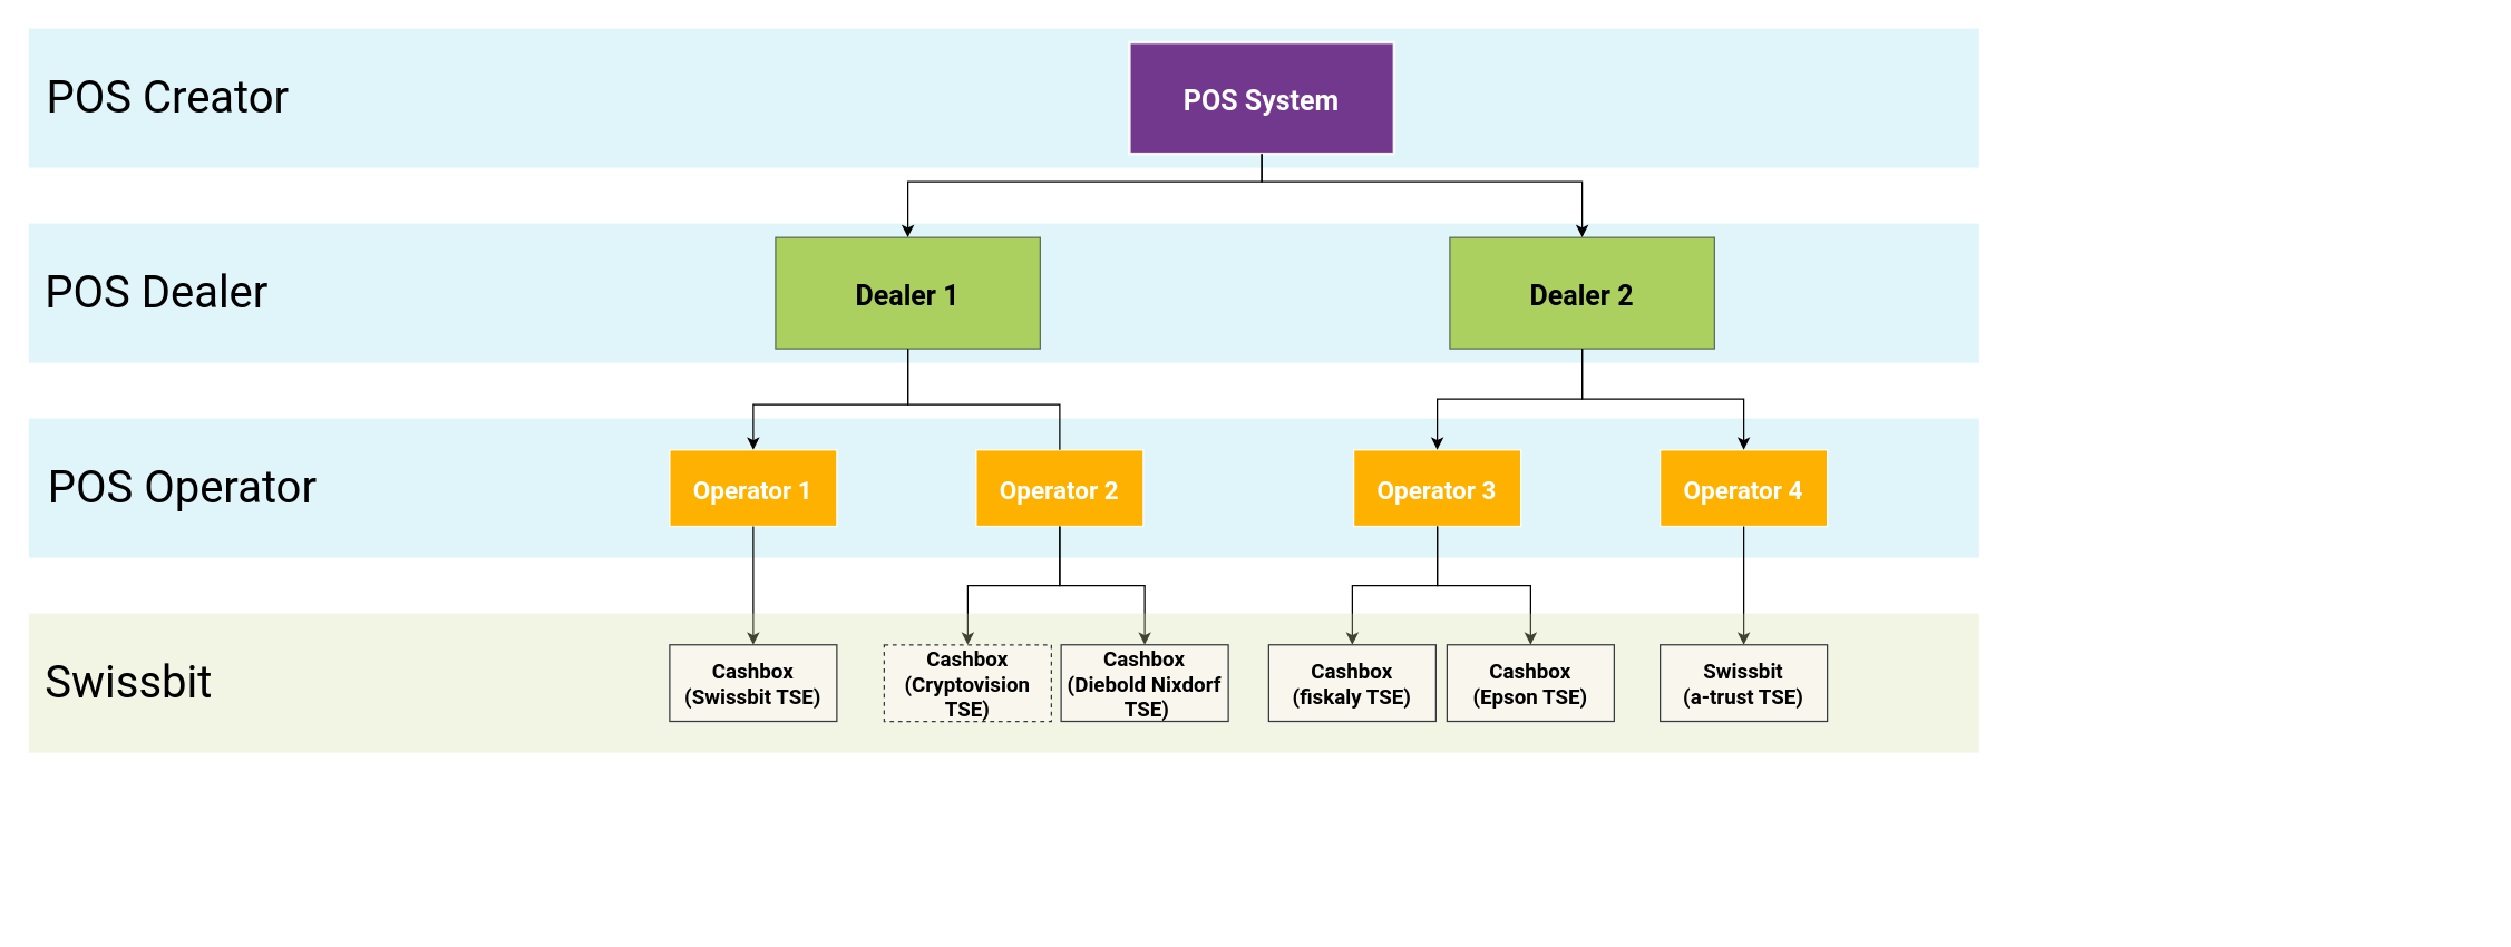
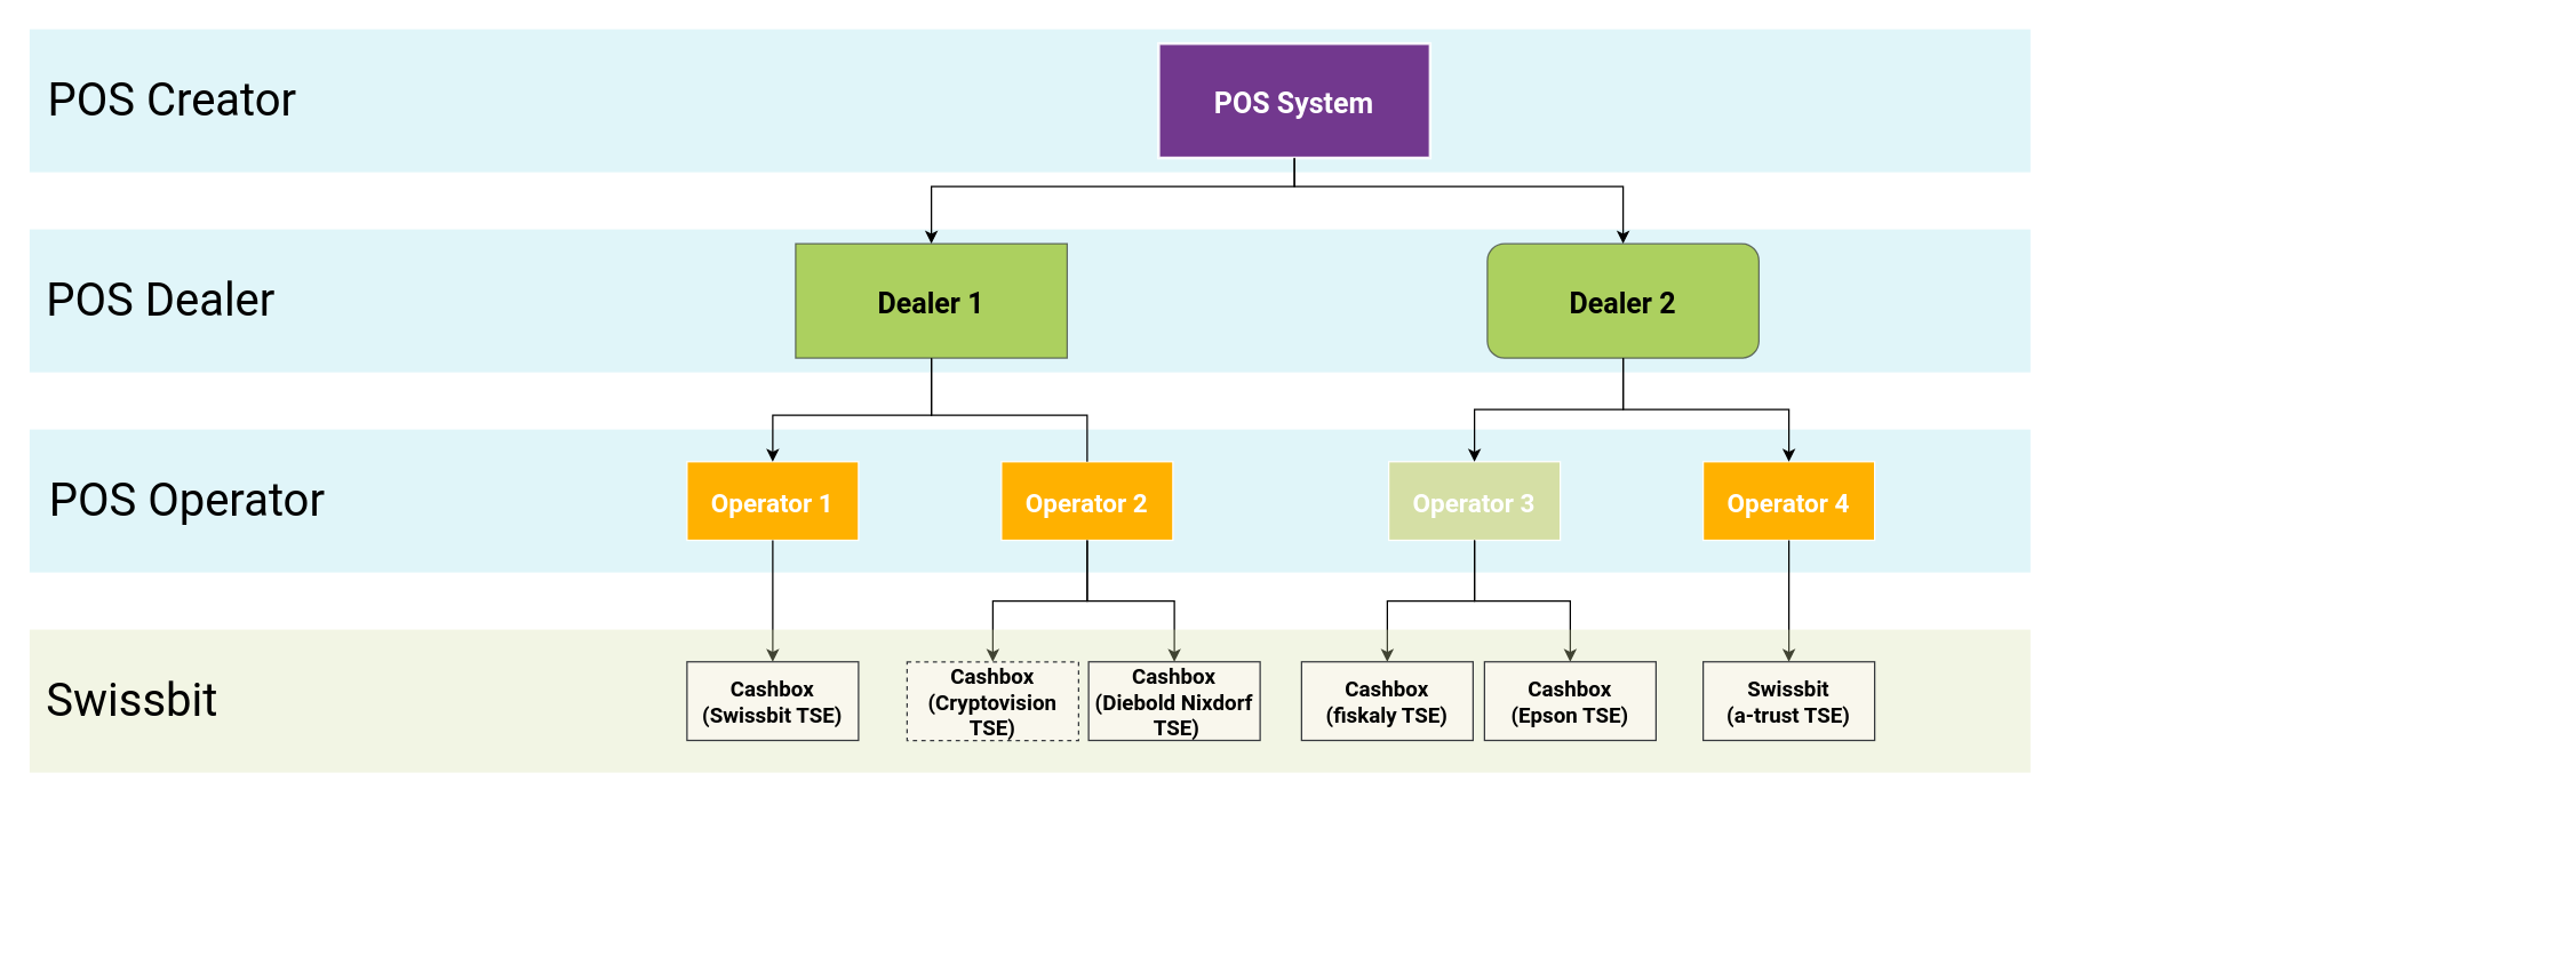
- <mxCell id="9" value="Dealer 2" style="rounded=0;strokeColor=#36393d;fontStyle=1;fontFamily=Roboto;fontSize=20;fillColor=#96c11f;opacity=70;fontSource=https%3A%2F%2Ffonts.googleapis.com%2Fcss%3Ffamily%3DRoboto;" parent="6" vertex="1"><mxGeometry x="1020" y="10" width="190" height="80" as="geometry" /></mxCell>
+ <mxCell id="9" value="Dealer 2" style="strokeColor=#36393d;fontStyle=1;fontFamily=Roboto;fontSize=20;fillColor=#96c11f;opacity=70;fontSource=https%3A%2F%2Ffonts.googleapis.com%2Fcss%3Ffamily%3DRoboto;rounded=1;" parent="6" vertex="1"><mxGeometry x="1020" y="10" width="190" height="80" as="geometry" /></mxCell>
- <mxCell id="15" value="Operator 3" style="rounded=0;fontStyle=1;fontFamily=Roboto;fontSize=18;fontColor=#ffffff;strokeColor=#FFFFFF;fillColor=#ffb100;fontSource=https%3A%2F%2Ffonts.googleapis.com%2Fcss%3Ffamily%3DRoboto;" parent="10" vertex="1"><mxGeometry x="951" y="22.5" width="120" height="55" as="geometry" /></mxCell>
+ <mxCell id="15" value="Operator 3" style="rounded=0;fontStyle=1;fontFamily=Roboto;fontSize=18;fontColor=#ffffff;strokeColor=#FFFFFF;fillColor=#d5dfa5;fontSource=https%3A%2F%2Ffonts.googleapis.com%2Fcss%3Ffamily%3DRoboto;" parent="10" vertex="1"><mxGeometry x="951" y="22.5" width="120" height="55" as="geometry" /></mxCell>
